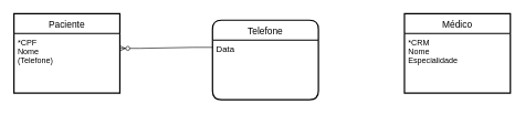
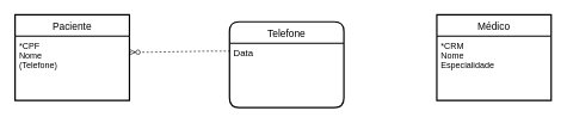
- <mxCell id="8" value="" style="edgeStyle=entityRelationEdgeStyle;fontSize=12;html=1;endArrow=ERzeroToMany;endFill=1;rounded=0;exitX=0.006;exitY=0.122;exitDx=0;exitDy=0;exitPerimeter=0;entryX=1;entryY=0.25;entryDx=0;entryDy=0;" edge="1" parent="1" source="7" target="3"><mxGeometry width="100" height="100" relative="1" as="geometry"><mxPoint x="350" y="250" as="sourcePoint" /><mxPoint x="450" y="150" as="targetPoint" /></mxGeometry></mxCell>
+ <mxCell id="8" value="" style="edgeStyle=entityRelationEdgeStyle;fontSize=12;html=1;endArrow=ERzeroToMany;endFill=1;rounded=0;exitX=0.006;exitY=0.122;exitDx=0;exitDy=0;exitPerimeter=0;entryX=1;entryY=0.25;entryDx=0;entryDy=0;dashed=1;" edge="1" parent="1" source="7" target="3"><mxGeometry width="100" height="100" relative="1" as="geometry"><mxPoint x="350" y="250" as="sourcePoint" /><mxPoint x="450" y="150" as="targetPoint" /></mxGeometry></mxCell>
